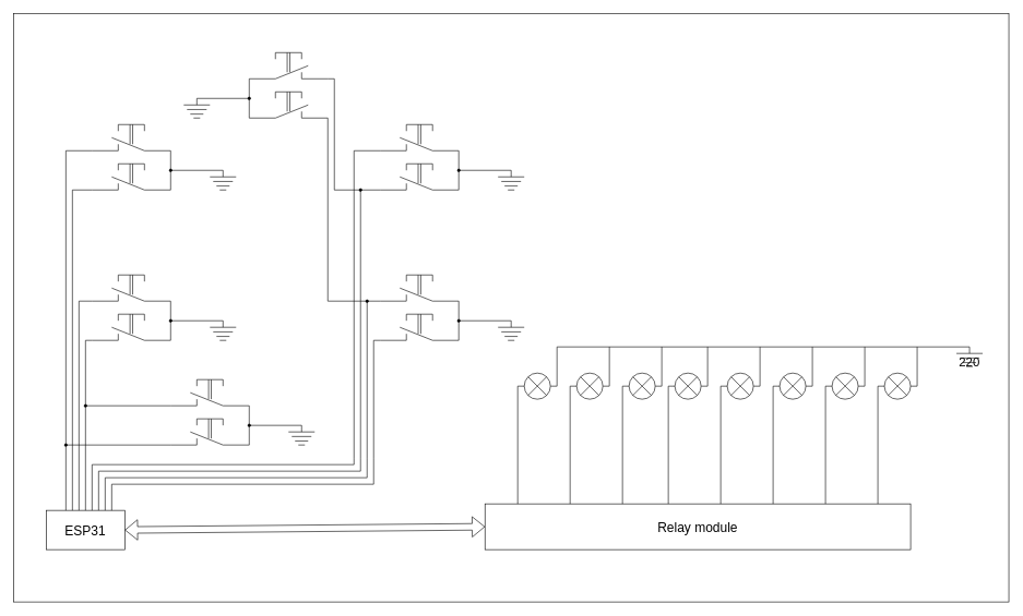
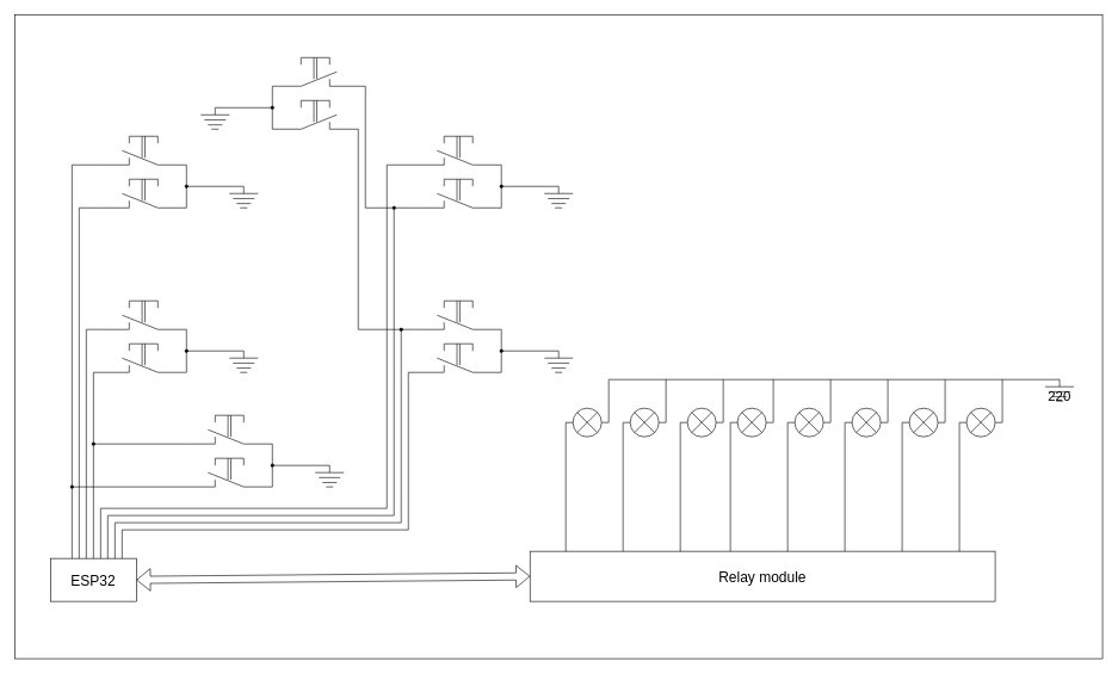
- <mxCell id="3" value="ESP31" style="rounded=0;whiteSpace=wrap;html=1;fontSize=20;" vertex="1" parent="1"><mxGeometry x="70" y="780" width="120" height="60" as="geometry" /></mxCell>
+ <mxCell id="3" value="ESP32" style="rounded=0;whiteSpace=wrap;html=1;fontSize=20;" vertex="1" parent="1"><mxGeometry x="70" y="780" width="120" height="60" as="geometry" /></mxCell>
